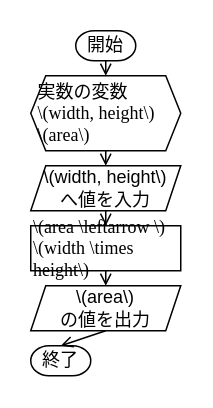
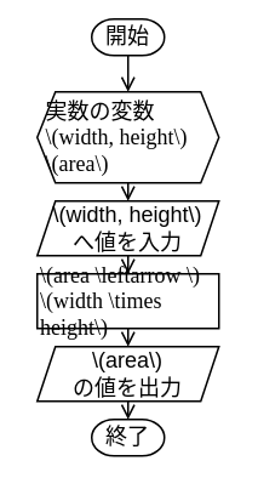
- <mxCell id="3" value="開始" style="strokeWidth=1;html=1;shape=mxgraph.flowchart.terminator;whiteSpace=wrap;fontFamily=Lucida Console;fontSize=12;" vertex="1" parent="1"><mxGeometry x="50" y="20" width="40" height="20" as="geometry" /></mxCell>
+ <mxCell id="3" value="開始" style="strokeWidth=1;html=1;shape=mxgraph.flowchart.terminator;whiteSpace=wrap;fontFamily=Lucida Console;fontSize=12;" vertex="1" parent="1"><mxGeometry x="50" y="10" width="40" height="20" as="geometry" /></mxCell>
- <mxCell id="11" value="終了" style="strokeWidth=1;html=1;shape=mxgraph.flowchart.terminator;whiteSpace=wrap;fontFamily=Lucida Console;fontSize=12;" vertex="1" parent="1"><mxGeometry x="20" y="230" width="40" height="20" as="geometry" /></mxCell>
+ <mxCell id="11" value="終了" style="strokeWidth=1;html=1;shape=mxgraph.flowchart.terminator;whiteSpace=wrap;fontFamily=Lucida Console;fontSize=12;" vertex="1" parent="1"><mxGeometry x="50" y="230" width="40" height="20" as="geometry" /></mxCell>
